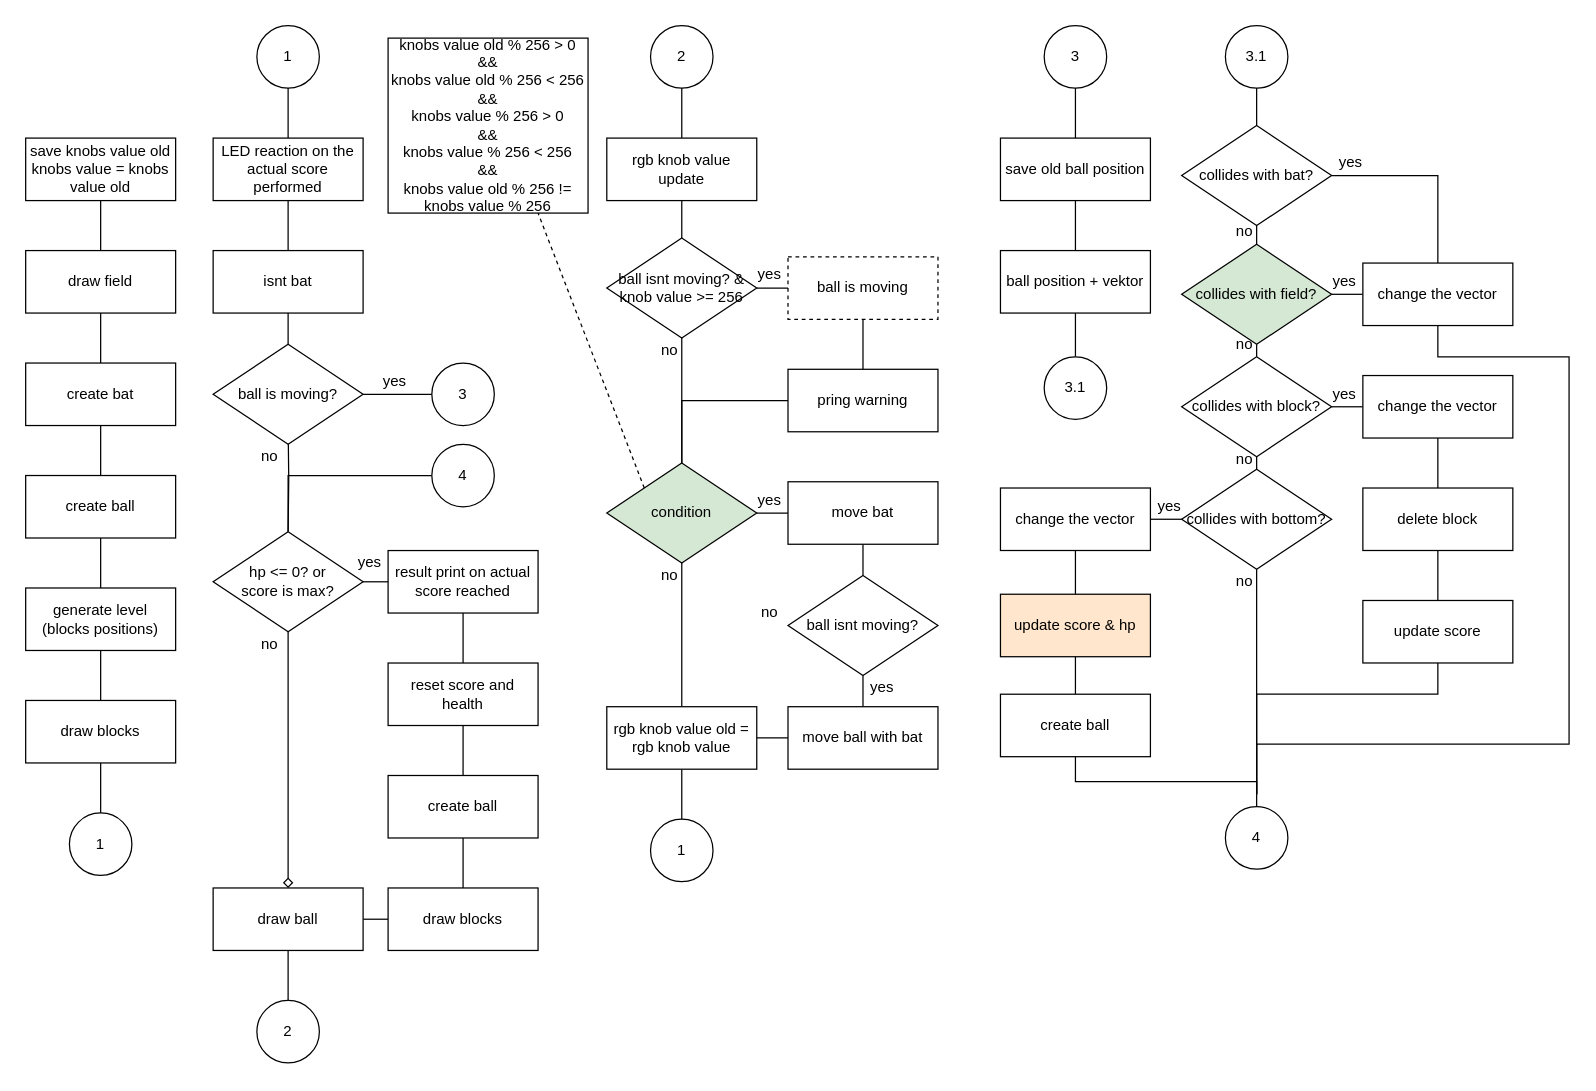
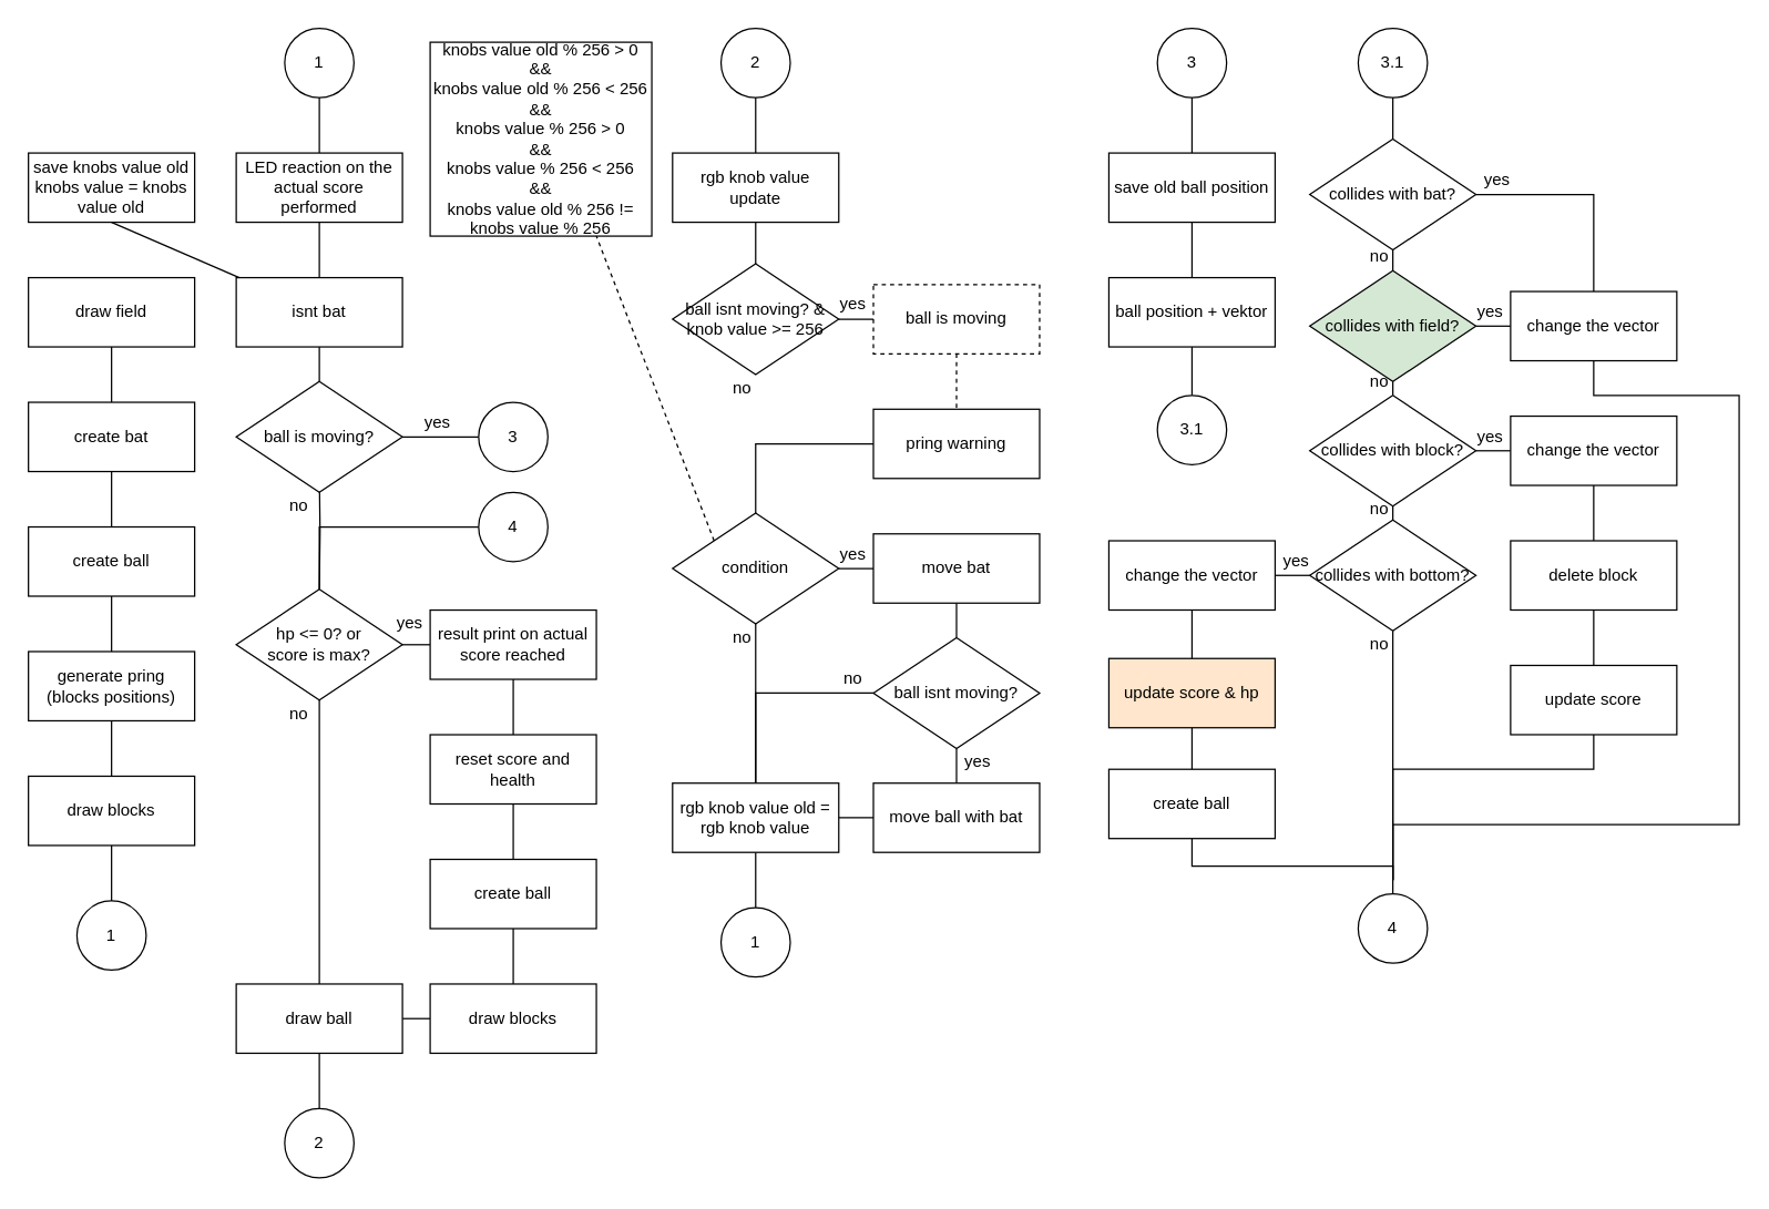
- <mxCell id="57" style="edgeStyle=none;rounded=0;orthogonalLoop=1;jettySize=auto;html=1;exitX=0.5;exitY=1;exitDx=0;exitDy=0;entryX=0.5;entryY=0;entryDx=0;entryDy=0;endArrow=none;endFill=0;strokeColor=#000000;" parent="1" source="58" target="3" edge="1"><mxGeometry relative="1" as="geometry" /></mxCell>
+ <mxCell id="57" style="edgeStyle=none;rounded=0;orthogonalLoop=1;jettySize=auto;html=1;exitX=0.5;exitY=1;exitDx=0;exitDy=0;endArrow=none;endFill=0;strokeColor=#000000;" parent="1" source="58" target="13" edge="1"><mxGeometry relative="1" as="geometry" /></mxCell>
- <mxCell id="98" style="edgeStyle=none;rounded=0;orthogonalLoop=1;jettySize=auto;html=1;exitX=0.5;exitY=1;exitDx=0;exitDy=0;endArrow=none;endFill=0;strokeColor=#000000;entryX=0.5;entryY=0;entryDx=0;entryDy=0;" parent="1" source="99" target="38" edge="1"><mxGeometry relative="1" as="geometry"><mxPoint x="690" y="350" as="targetPoint" /><mxPoint x="690" y="320" as="sourcePoint" /></mxGeometry></mxCell>
+ <mxCell id="98" style="edgeStyle=none;rounded=0;orthogonalLoop=1;jettySize=auto;html=1;exitX=0.5;exitY=1;exitDx=0;exitDy=0;endArrow=none;endFill=0;strokeColor=#000000;entryX=0.5;entryY=0;entryDx=0;entryDy=0;dashed=1;" parent="1" source="99" target="38" edge="1"><mxGeometry relative="1" as="geometry"><mxPoint x="690" y="350" as="targetPoint" /><mxPoint x="690" y="320" as="sourcePoint" /></mxGeometry></mxCell>
- <mxCell id="36" style="edgeStyle=orthogonalEdgeStyle;rounded=0;orthogonalLoop=1;jettySize=auto;html=1;exitX=0.5;exitY=1;exitDx=0;exitDy=0;entryX=0.5;entryY=0;entryDx=0;entryDy=0;endArrow=none;endFill=0;" parent="1" source="54" target="41" edge="1"><mxGeometry relative="1" as="geometry"><mxPoint x="545" y="340" as="sourcePoint" /></mxGeometry></mxCell>
- <mxCell id="41" value="condition" style="rhombus;whiteSpace=wrap;html=1;fillColor=#d5e8d4;" parent="1" vertex="1"><mxGeometry x="485" y="370" width="120" height="80" as="geometry" /></mxCell>
+ <mxCell id="41" value="condition" style="rhombus;whiteSpace=wrap;html=1;" parent="1" vertex="1"><mxGeometry x="485" y="370" width="120" height="80" as="geometry" /></mxCell>
- <mxCell id="9" value="generate level&lt;br&gt;(blocks positions)" style="rounded=0;whiteSpace=wrap;html=1;" parent="1" vertex="1"><mxGeometry x="20" y="470" width="120" height="50" as="geometry" /></mxCell>
+ <mxCell id="9" value="generate pring&lt;br&gt;(blocks positions)" style="rounded=0;whiteSpace=wrap;html=1;" parent="1" vertex="1"><mxGeometry x="20" y="470" width="120" height="50" as="geometry" /></mxCell>
+ <mxCell id="45" style="edgeStyle=none;rounded=0;orthogonalLoop=1;jettySize=auto;html=1;exitX=0;exitY=0.5;exitDx=0;exitDy=0;entryX=0.5;entryY=0;entryDx=0;entryDy=0;endArrow=none;endFill=0;strokeColor=#000000;" parent="1" source="46" target="50" edge="1"><mxGeometry relative="1" as="geometry"><Array as="points"><mxPoint x="545" y="500" /></Array></mxGeometry></mxCell>
- <mxCell id="18" style="edgeStyle=orthogonalEdgeStyle;rounded=0;orthogonalLoop=1;jettySize=auto;html=1;exitX=0.5;exitY=1;exitDx=0;exitDy=0;entryX=0.5;entryY=0;entryDx=0;entryDy=0;endArrow=diamond;endFill=0;" parent="1" source="19" target="29" edge="1"><mxGeometry relative="1" as="geometry" /></mxCell>
+ <mxCell id="18" style="edgeStyle=orthogonalEdgeStyle;rounded=0;orthogonalLoop=1;jettySize=auto;html=1;exitX=0.5;exitY=1;exitDx=0;exitDy=0;entryX=0.5;entryY=0;entryDx=0;entryDy=0;endArrow=none;endFill=0;" parent="1" source="19" target="29" edge="1"><mxGeometry relative="1" as="geometry" /></mxCell>
